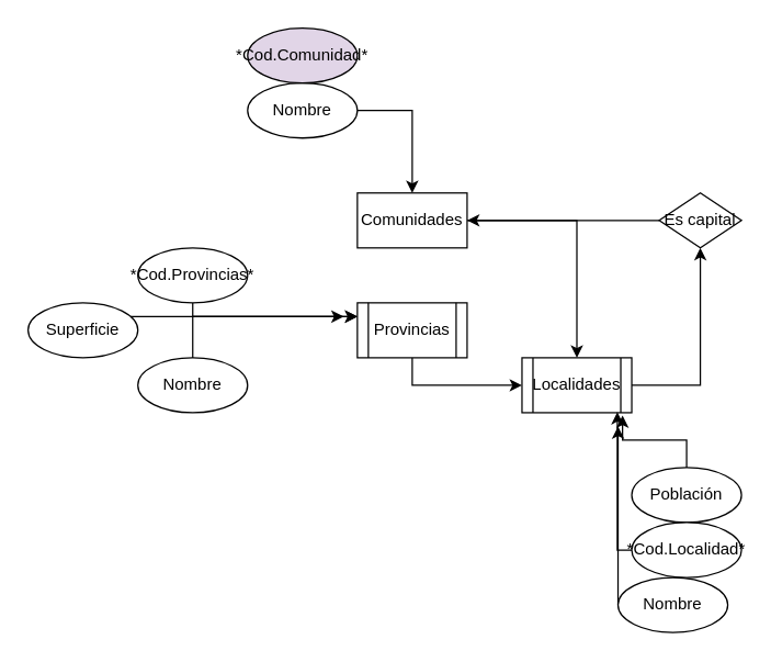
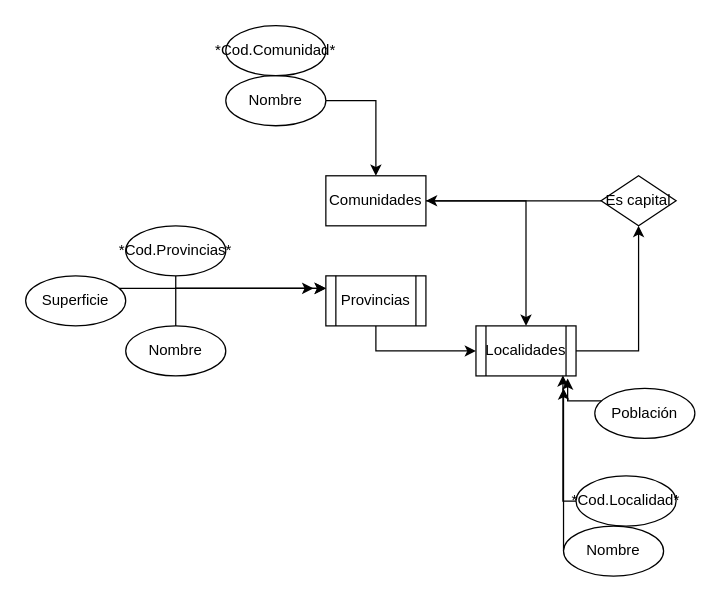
- <mxCell id="14" value="*Cod.Comunidad*" style="ellipse;whiteSpace=wrap;html=1;fillColor=#e1d5e7;" parent="1" vertex="1"><mxGeometry x="180" y="20" width="80" height="40" as="geometry" /></mxCell>
+ <mxCell id="14" value="*Cod.Comunidad*" style="ellipse;whiteSpace=wrap;html=1;" parent="1" vertex="1"><mxGeometry x="180" y="20" width="80" height="40" as="geometry" /></mxCell>
- <mxCell id="5" value="Población" style="ellipse;whiteSpace=wrap;html=1;" parent="1" vertex="1"><mxGeometry x="460" y="340" width="80" height="40" as="geometry" /></mxCell>
+ <mxCell id="5" value="Población" style="ellipse;whiteSpace=wrap;html=1;" parent="1" vertex="1"><mxGeometry x="475" y="310" width="80" height="40" as="geometry" /></mxCell>
